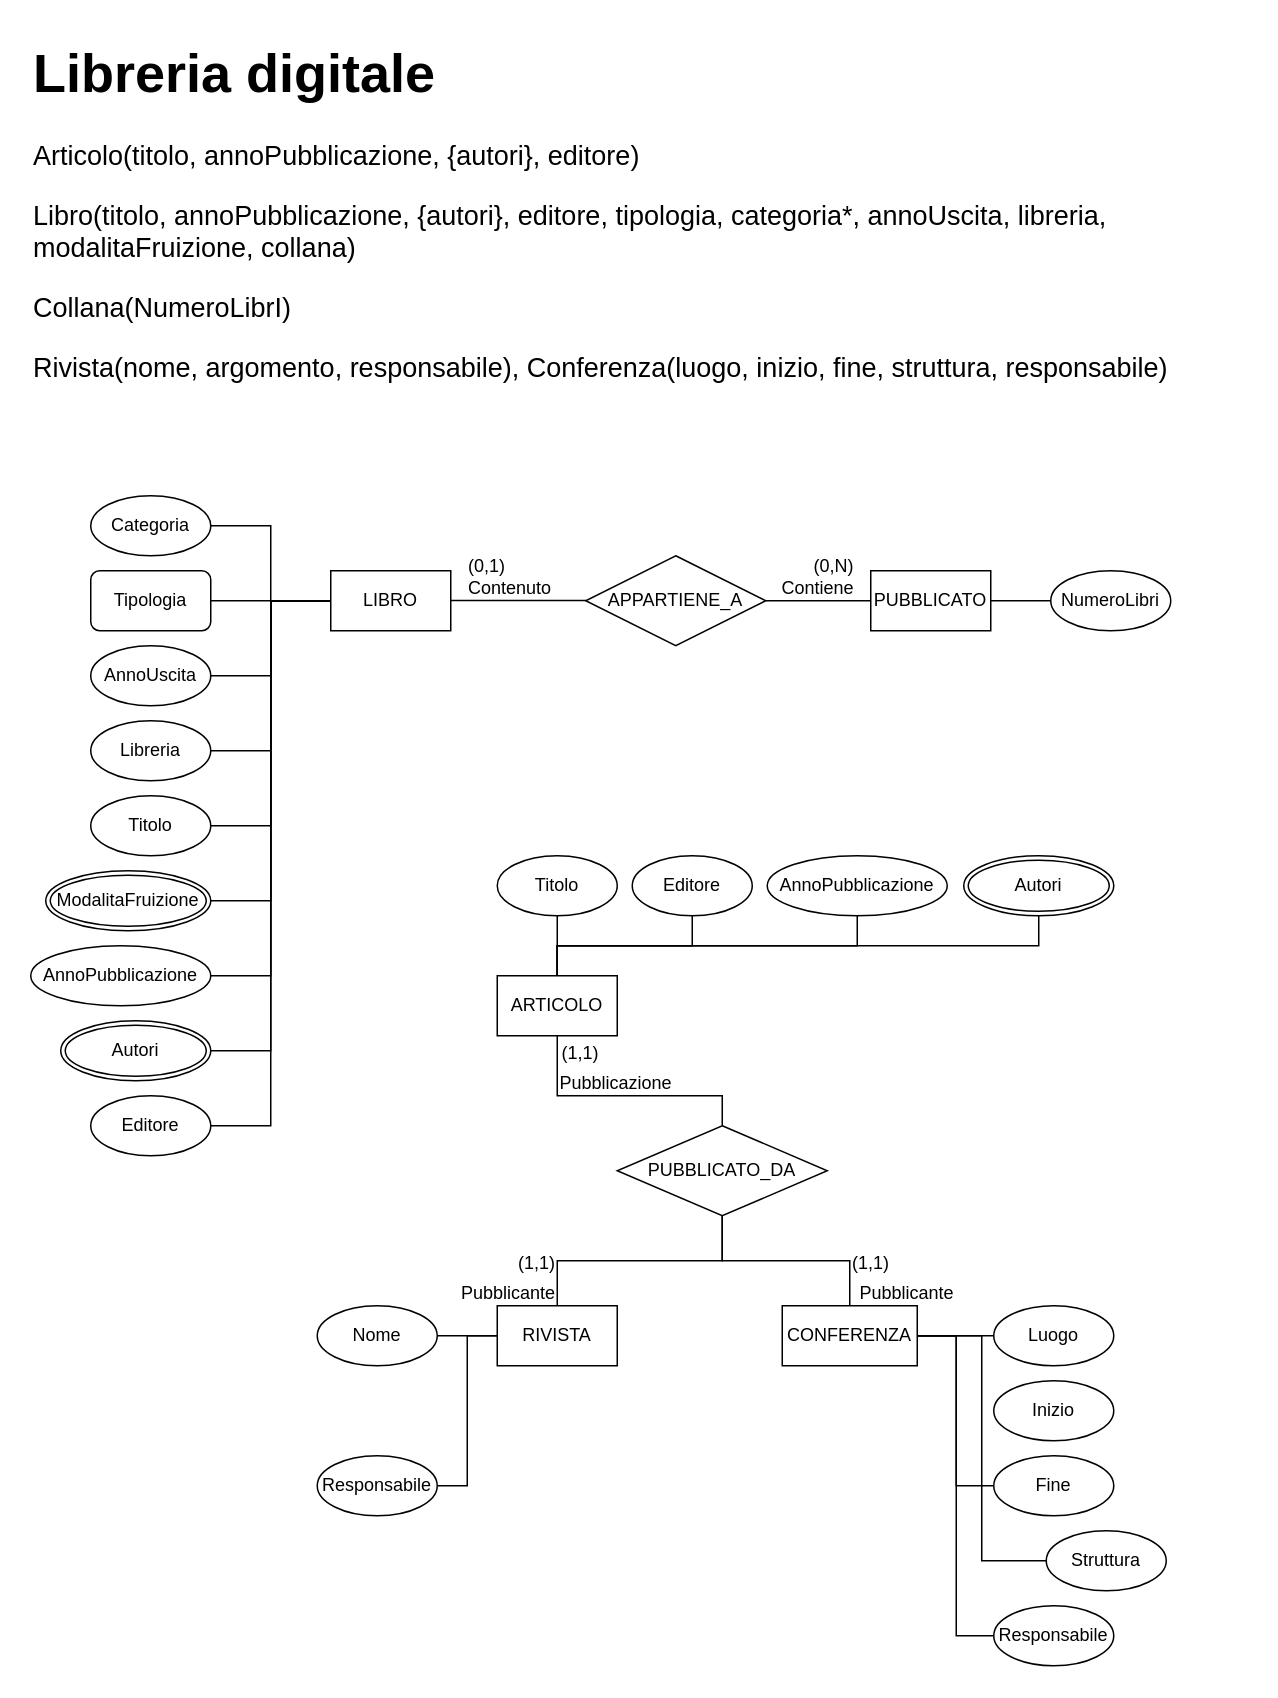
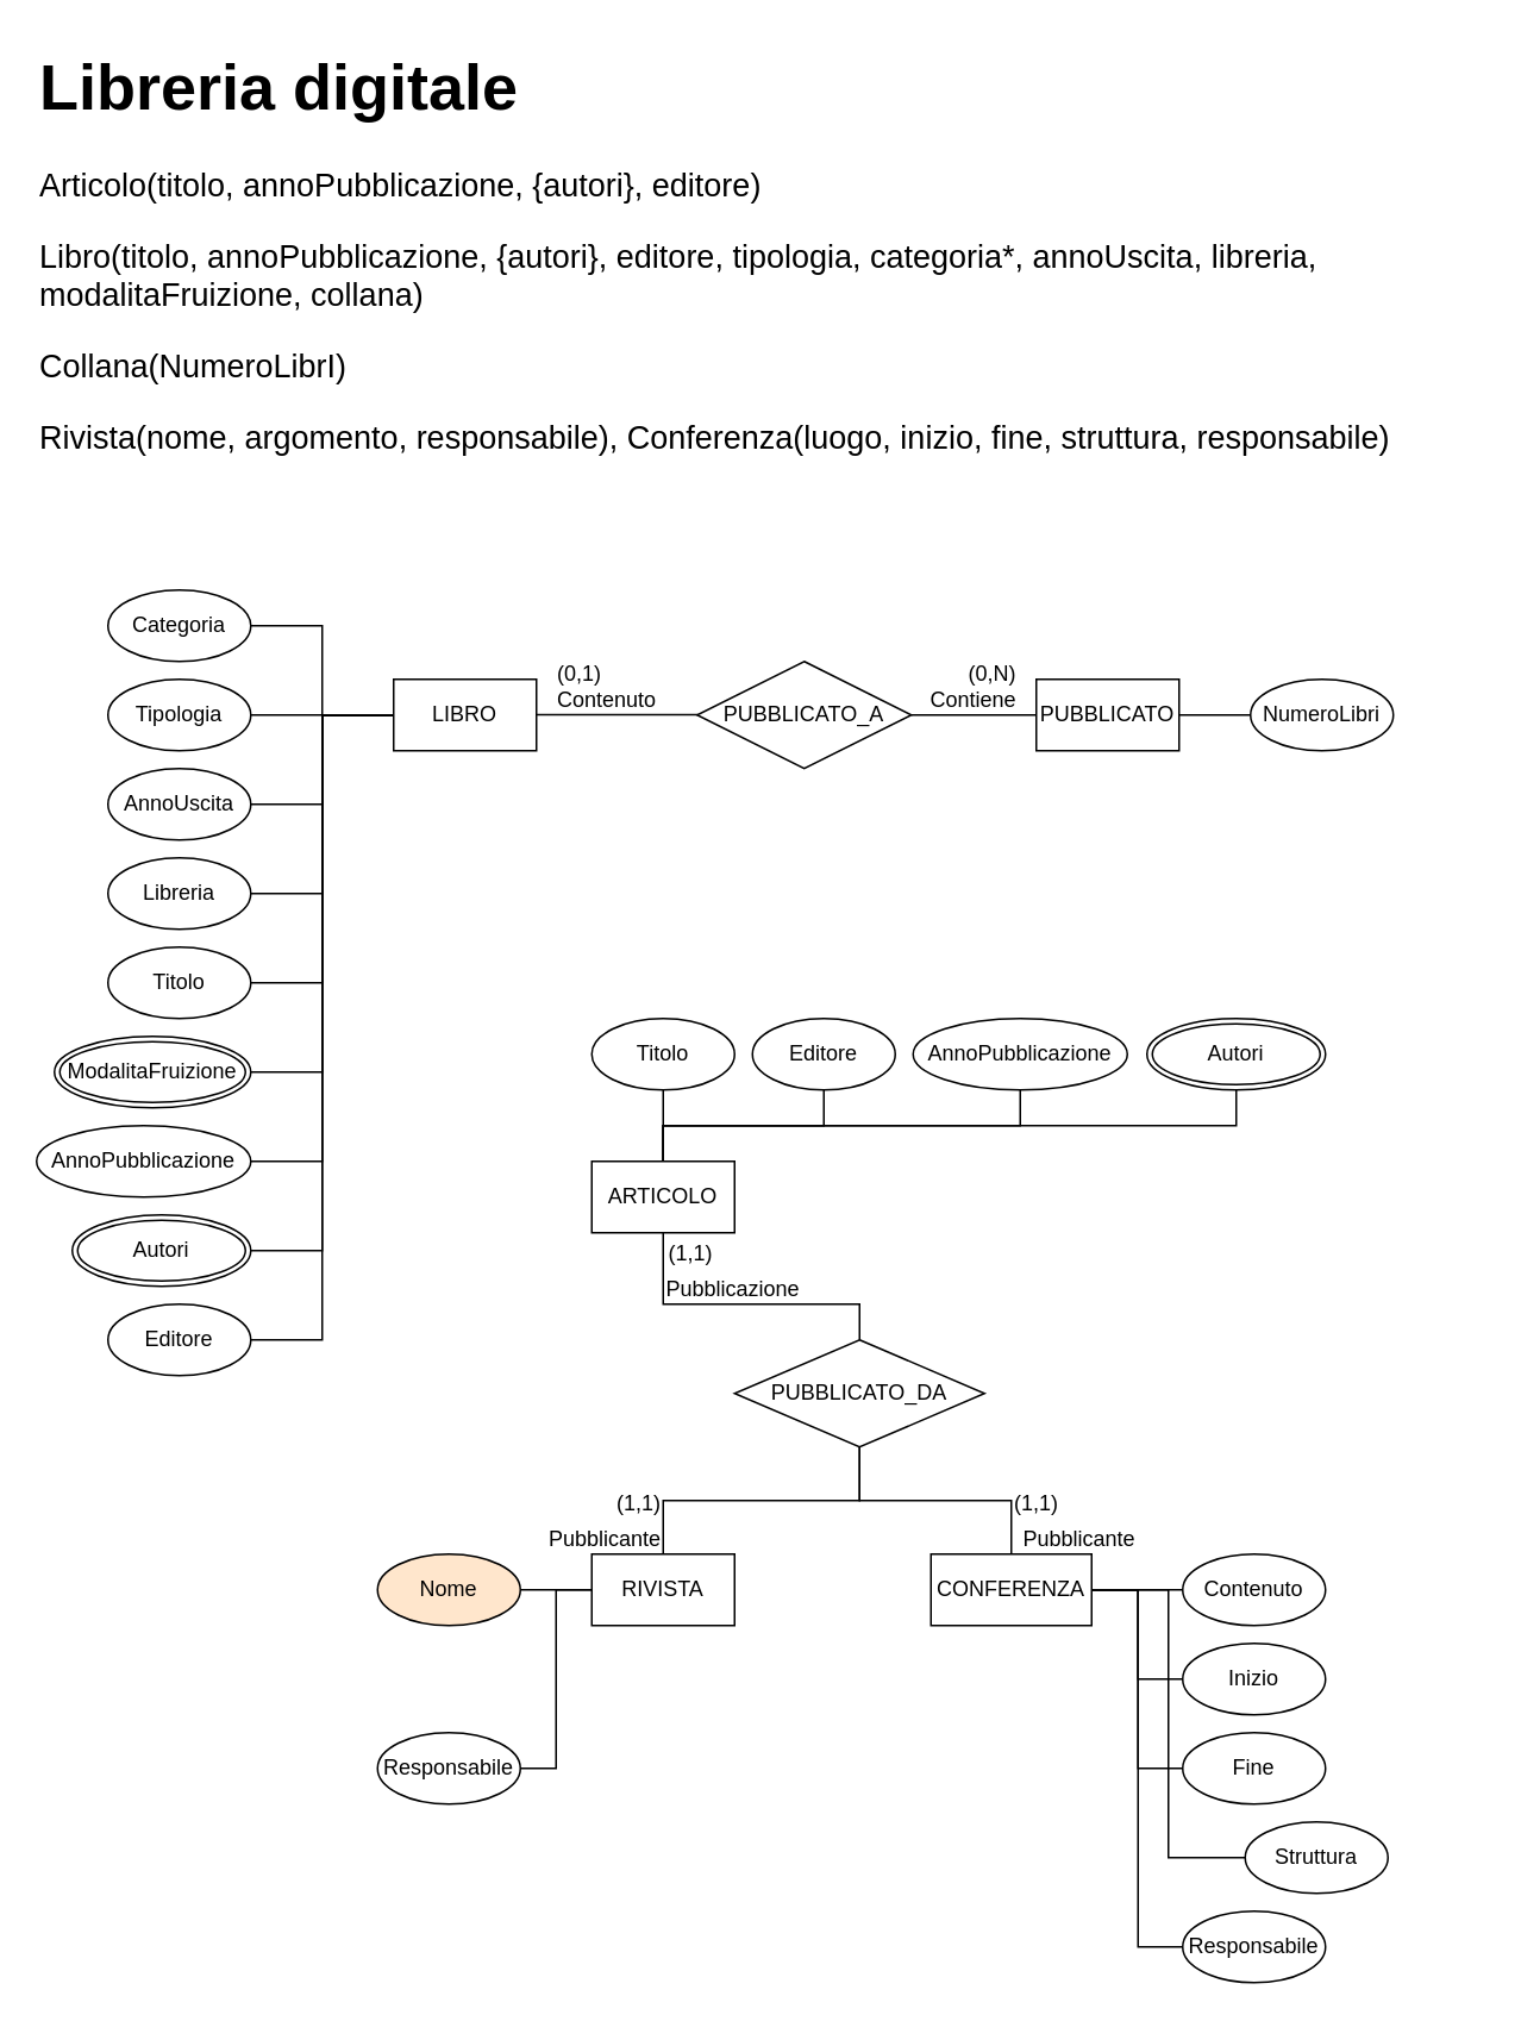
- <mxCell id="9" value="Tipologia" style="whiteSpace=wrap;html=1;align=center;rounded=1;" parent="1" vertex="1"><mxGeometry x="60" y="380" width="80" height="40" as="geometry" /></mxCell>
+ <mxCell id="9" value="Tipologia" style="ellipse;whiteSpace=wrap;html=1;align=center;" parent="1" vertex="1"><mxGeometry x="60" y="380" width="80" height="40" as="geometry" /></mxCell>
- <mxCell id="16" value="APPARTIENE_A" style="shape=rhombus;perimeter=rhombusPerimeter;whiteSpace=wrap;html=1;align=center;" parent="1" vertex="1"><mxGeometry x="390" y="370" width="120" height="60" as="geometry" /></mxCell>
+ <mxCell id="16" value="PUBBLICATO_A" style="shape=rhombus;perimeter=rhombusPerimeter;whiteSpace=wrap;html=1;align=center;" parent="1" vertex="1"><mxGeometry x="390" y="370" width="120" height="60" as="geometry" /></mxCell>
- <mxCell id="32" value="Nome" style="ellipse;whiteSpace=wrap;html=1;align=center;" parent="1" vertex="1"><mxGeometry x="211" y="870" width="80" height="40" as="geometry" /></mxCell>
+ <mxCell id="32" value="Nome" style="ellipse;whiteSpace=wrap;html=1;align=center;fillColor=#ffe6cc;" parent="1" vertex="1"><mxGeometry x="211" y="870" width="80" height="40" as="geometry" /></mxCell>
- <mxCell id="34" value="Luogo" style="ellipse;whiteSpace=wrap;html=1;align=center;" parent="1" vertex="1"><mxGeometry x="662" y="870" width="80" height="40" as="geometry" /></mxCell>
+ <mxCell id="34" value="Contenuto" style="ellipse;whiteSpace=wrap;html=1;align=center;" parent="1" vertex="1"><mxGeometry x="662" y="870" width="80" height="40" as="geometry" /></mxCell>
+ <mxCell id="43" value="" style="endArrow=none;html=1;rounded=0;fontSize=12;startSize=8;endSize=8;edgeStyle=elbowEdgeStyle;" parent="1" source="31" target="35" edge="1"><mxGeometry relative="1" as="geometry"><mxPoint x="471" y="990" as="sourcePoint" /><mxPoint x="631" y="990" as="targetPoint" /></mxGeometry></mxCell>
